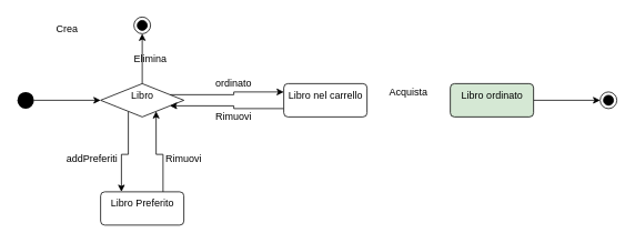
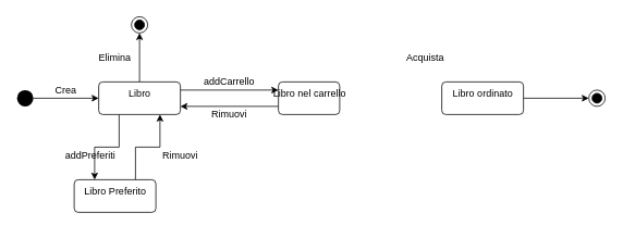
- <mxCell id="16" value="Crea" style="text;html=1;strokeColor=none;fillColor=none;align=center;verticalAlign=middle;whiteSpace=wrap;rounded=0;" vertex="1" parent="1"><mxGeometry x="60" y="25" width="40" height="20" as="geometry" /></mxCell>
+ <mxCell id="16" value="Crea" style="text;html=1;strokeColor=none;fillColor=none;align=center;verticalAlign=middle;whiteSpace=wrap;rounded=0;" vertex="1" parent="1"><mxGeometry x="60" y="100" width="40" height="20" as="geometry" /></mxCell>
- <mxCell id="18" value="Elimina" style="text;html=1;strokeColor=none;fillColor=none;align=center;verticalAlign=middle;whiteSpace=wrap;rounded=0;" vertex="1" parent="1"><mxGeometry x="160" y="60" width="40" height="20" as="geometry" /></mxCell>
+ <mxCell id="18" value="Elimina" style="text;html=1;strokeColor=none;fillColor=none;align=center;verticalAlign=middle;whiteSpace=wrap;rounded=0;" vertex="1" parent="1"><mxGeometry x="120" y="60" width="40" height="20" as="geometry" /></mxCell>
- <mxCell id="17" value="ordinato" style="text;html=1;strokeColor=none;fillColor=none;align=center;verticalAlign=middle;whiteSpace=wrap;rounded=0;" vertex="1" parent="1"><mxGeometry x="260" y="90" width="40" height="20" as="geometry" /></mxCell>
+ <mxCell id="17" value="addCarrello" style="text;html=1;strokeColor=none;fillColor=none;align=center;verticalAlign=middle;whiteSpace=wrap;rounded=0;" vertex="1" parent="1"><mxGeometry x="260" y="90" width="40" height="20" as="geometry" /></mxCell>
- <mxCell id="21" value="Acquista" style="text;html=1;strokeColor=none;fillColor=none;align=center;verticalAlign=middle;whiteSpace=wrap;rounded=0;" vertex="1" parent="1"><mxGeometry x="470" y="100" width="40" height="20" as="geometry" /></mxCell>
+ <mxCell id="21" value="Acquista" style="text;html=1;strokeColor=none;fillColor=none;align=center;verticalAlign=middle;whiteSpace=wrap;rounded=0;" vertex="1" parent="1"><mxGeometry x="500" y="60" width="40" height="20" as="geometry" /></mxCell>
- <mxCell id="7" value="Libro" style="rhombus;html=1;align=center;verticalAlign=top;absoluteArcSize=1;arcSize=10;dashed=0;" vertex="1" parent="1"><mxGeometry x="120" y="100" width="100" height="40" as="geometry" /></mxCell>
+ <mxCell id="7" value="Libro" style="html=1;align=center;verticalAlign=top;rounded=1;absoluteArcSize=1;arcSize=10;dashed=0;" vertex="1" parent="1"><mxGeometry x="120" y="100" width="100" height="40" as="geometry" /></mxCell>
- <mxCell id="13" value="Libro nel carrello" style="html=1;align=center;verticalAlign=top;rounded=1;absoluteArcSize=1;arcSize=10;dashed=0;" vertex="1" parent="1"><mxGeometry x="340" y="100" width="100" height="40" as="geometry" /></mxCell>
+ <mxCell id="13" value="Libro nel carrello" style="html=1;align=center;verticalAlign=top;rounded=1;absoluteArcSize=1;arcSize=10;dashed=0;" vertex="1" parent="1"><mxGeometry x="340" y="100" width="75" height="40" as="geometry" /></mxCell>
- <mxCell id="11" value="Libro ordinato" style="html=1;align=center;verticalAlign=top;rounded=1;absoluteArcSize=1;arcSize=10;dashed=0;fillColor=#d5e8d4;" vertex="1" parent="1"><mxGeometry x="540" y="100" width="100" height="40" as="geometry" /></mxCell>
+ <mxCell id="11" value="Libro ordinato" style="html=1;align=center;verticalAlign=top;rounded=1;absoluteArcSize=1;arcSize=10;dashed=0;" vertex="1" parent="1"><mxGeometry x="540" y="100" width="100" height="40" as="geometry" /></mxCell>
- <mxCell id="9" value="Libro Preferito" style="html=1;align=center;verticalAlign=top;rounded=1;absoluteArcSize=1;arcSize=10;dashed=0;" vertex="1" parent="1"><mxGeometry x="120" y="230" width="100" height="40" as="geometry" /></mxCell>
+ <mxCell id="9" value="Libro Preferito" style="html=1;align=center;verticalAlign=top;rounded=1;absoluteArcSize=1;arcSize=10;dashed=0;" vertex="1" parent="1"><mxGeometry x="90" y="220" width="100" height="40" as="geometry" /></mxCell>
